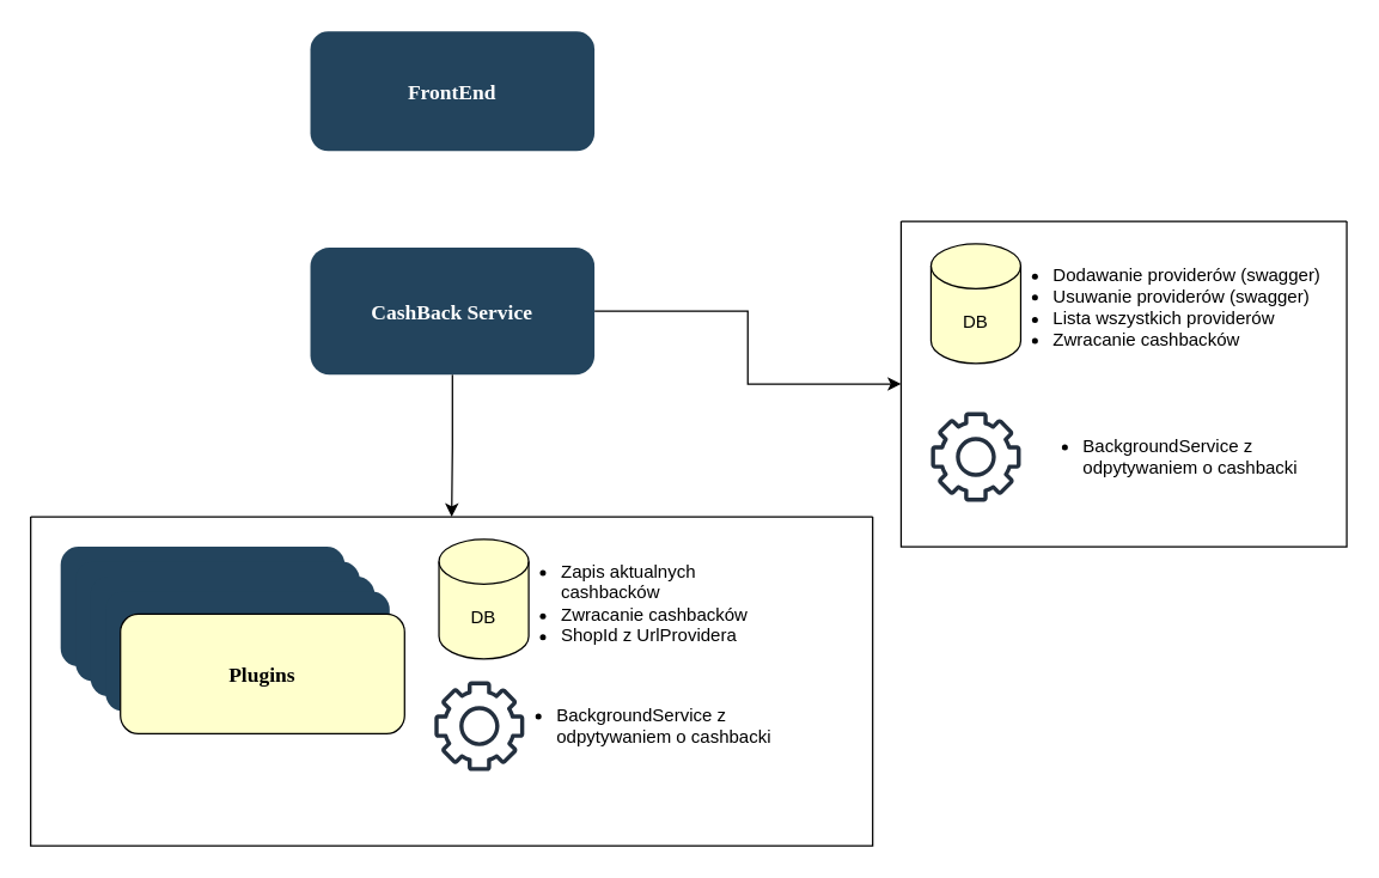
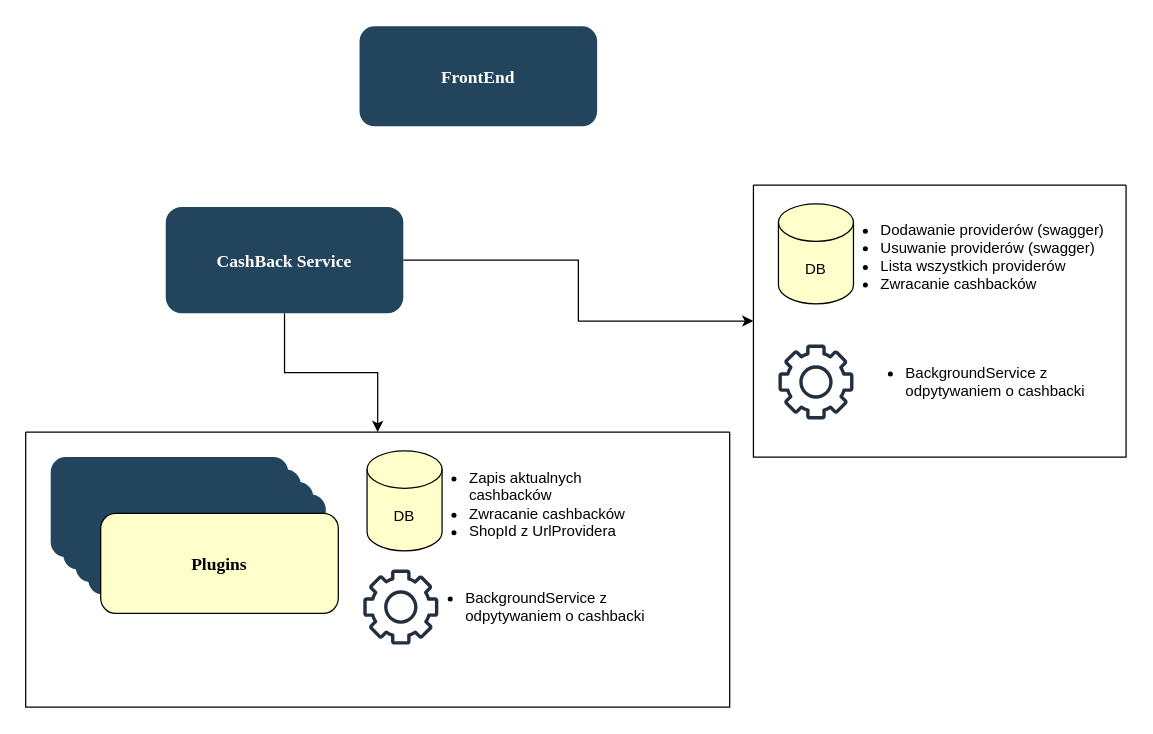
- <mxCell id="2" value="FrontEnd" style="rounded=1;fillColor=#23445D;gradientColor=none;strokeColor=none;fontColor=#FFFFFF;fontStyle=1;fontFamily=Tahoma;fontSize=14" parent="1" vertex="1"><mxGeometry x="207" y="20.5" width="190" height="80" as="geometry" /></mxCell>
+ <mxCell id="2" value="FrontEnd" style="rounded=1;fillColor=#23445D;gradientColor=none;strokeColor=none;fontColor=#FFFFFF;fontStyle=1;fontFamily=Tahoma;fontSize=14" parent="1" vertex="1"><mxGeometry x="287" y="20.5" width="190" height="80" as="geometry" /></mxCell>
- <mxCell id="5" value="CashBack Service" style="rounded=1;fillColor=#23445D;gradientColor=none;strokeColor=none;fontColor=#FFFFFF;fontStyle=1;fontFamily=Tahoma;fontSize=14" vertex="1" parent="1"><mxGeometry x="207" y="165" width="190" height="85" as="geometry" /></mxCell>
+ <mxCell id="5" value="CashBack Service" style="rounded=1;fillColor=#23445D;gradientColor=none;strokeColor=none;fontColor=#FFFFFF;fontStyle=1;fontFamily=Tahoma;fontSize=14" vertex="1" parent="1"><mxGeometry x="132" y="165" width="190" height="85" as="geometry" /></mxCell>
